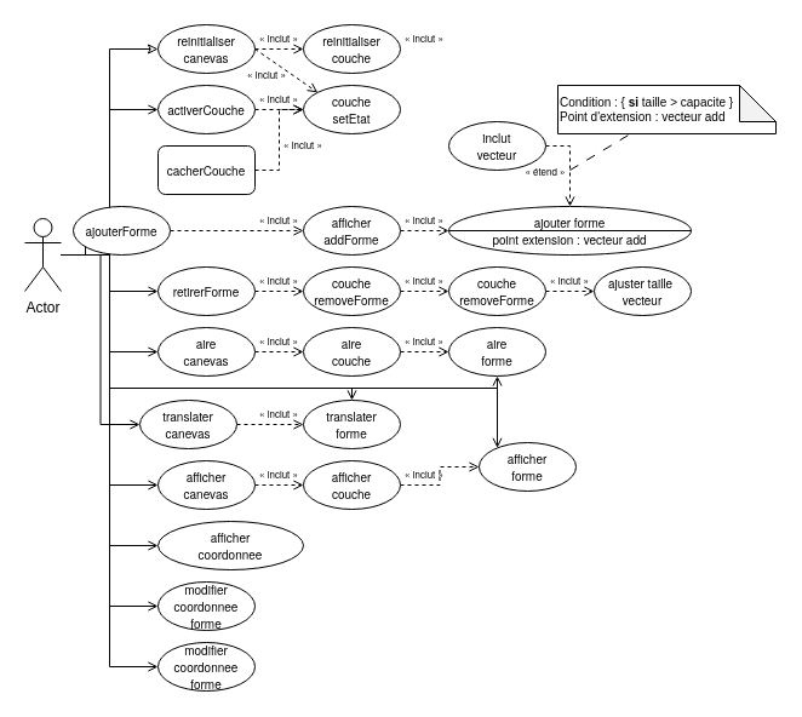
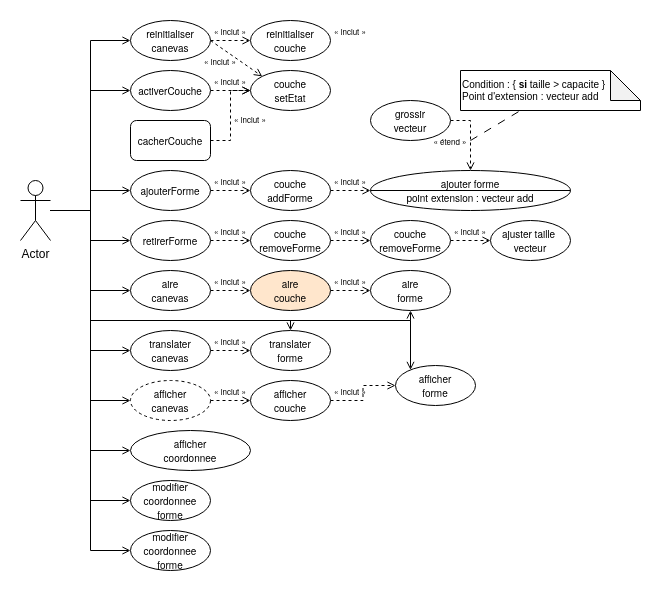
- <mxCell id="2" style="edgeStyle=orthogonalEdgeStyle;rounded=0;orthogonalLoop=1;jettySize=auto;html=1;entryX=0;entryY=0.5;entryDx=0;entryDy=0;fontSize=10;endArrow=classic;endFill=0;" parent="1" source="15" target="18" edge="1"><mxGeometry relative="1" as="geometry" /></mxCell>
+ <mxCell id="2" style="edgeStyle=orthogonalEdgeStyle;rounded=0;orthogonalLoop=1;jettySize=auto;html=1;entryX=0;entryY=0.5;entryDx=0;entryDy=0;fontSize=10;endArrow=open;endFill=0;" parent="1" source="15" target="18" edge="1"><mxGeometry relative="1" as="geometry" /></mxCell>
- <mxCell id="72" value="&lt;font size=&quot;1&quot; style=&quot;&quot;&gt;&lt;p style=&quot;margin: 0px; font-variant-numeric: normal; font-variant-east-asian: normal; font-stretch: normal; line-height: normal; font-family: &amp;quot;Helvetica Neue&amp;quot;;&quot; class=&quot;p1&quot;&gt;inclut&lt;/p&gt;&lt;p style=&quot;margin: 0px; font-variant-numeric: normal; font-variant-east-asian: normal; font-stretch: normal; line-height: normal; font-family: &amp;quot;Helvetica Neue&amp;quot;;&quot; class=&quot;p1&quot;&gt;vecteur&lt;/p&gt;&lt;/font&gt;" style="ellipse;whiteSpace=wrap;html=1;align=center;" parent="1" vertex="1"><mxGeometry x="370" y="100" width="80" height="40" as="geometry" /></mxCell>
+ <mxCell id="72" value="&lt;font size=&quot;1&quot; style=&quot;&quot;&gt;&lt;p style=&quot;margin: 0px; font-variant-numeric: normal; font-variant-east-asian: normal; font-stretch: normal; line-height: normal; font-family: &amp;quot;Helvetica Neue&amp;quot;;&quot; class=&quot;p1&quot;&gt;grossir&lt;/p&gt;&lt;p style=&quot;margin: 0px; font-variant-numeric: normal; font-variant-east-asian: normal; font-stretch: normal; line-height: normal; font-family: &amp;quot;Helvetica Neue&amp;quot;;&quot; class=&quot;p1&quot;&gt;vecteur&lt;/p&gt;&lt;/font&gt;" style="ellipse;whiteSpace=wrap;html=1;align=center;" parent="1" vertex="1"><mxGeometry x="370" y="100" width="80" height="40" as="geometry" /></mxCell>
- <mxCell id="24" value="&lt;font size=&quot;1&quot; style=&quot;&quot;&gt;&lt;p style=&quot;margin: 0px; font-variant-numeric: normal; font-variant-east-asian: normal; font-stretch: normal; line-height: normal; font-family: &amp;quot;Helvetica Neue&amp;quot;; text-align: start;&quot; class=&quot;p1&quot;&gt;ajouterForme&lt;/p&gt;&lt;/font&gt;" style="ellipse;whiteSpace=wrap;html=1;" parent="1" vertex="1"><mxGeometry x="60" y="170" width="80" height="40" as="geometry" /></mxCell>
+ <mxCell id="24" value="&lt;font size=&quot;1&quot; style=&quot;&quot;&gt;&lt;p style=&quot;margin: 0px; font-variant-numeric: normal; font-variant-east-asian: normal; font-stretch: normal; line-height: normal; font-family: &amp;quot;Helvetica Neue&amp;quot;; text-align: start;&quot; class=&quot;p1&quot;&gt;ajouterForme&lt;/p&gt;&lt;/font&gt;" style="ellipse;whiteSpace=wrap;html=1;" parent="1" vertex="1"><mxGeometry x="130" y="170" width="80" height="40" as="geometry" /></mxCell>
- <mxCell id="36" value="&lt;font size=&quot;1&quot; style=&quot;&quot;&gt;&lt;p style=&quot;margin: 0px; font-variant-numeric: normal; font-variant-east-asian: normal; font-stretch: normal; line-height: normal; font-family: &amp;quot;Helvetica Neue&amp;quot;;&quot; class=&quot;p1&quot;&gt;afficher&lt;/p&gt;&lt;p style=&quot;margin: 0px; font-variant-numeric: normal; font-variant-east-asian: normal; font-stretch: normal; line-height: normal; font-family: &amp;quot;Helvetica Neue&amp;quot;;&quot; class=&quot;p1&quot;&gt;addForme&lt;/p&gt;&lt;/font&gt;" style="ellipse;whiteSpace=wrap;html=1;align=center;" parent="1" vertex="1"><mxGeometry x="250" y="170" width="80" height="40" as="geometry" /></mxCell>
+ <mxCell id="36" value="&lt;font size=&quot;1&quot; style=&quot;&quot;&gt;&lt;p style=&quot;margin: 0px; font-variant-numeric: normal; font-variant-east-asian: normal; font-stretch: normal; line-height: normal; font-family: &amp;quot;Helvetica Neue&amp;quot;;&quot; class=&quot;p1&quot;&gt;couche&lt;/p&gt;&lt;p style=&quot;margin: 0px; font-variant-numeric: normal; font-variant-east-asian: normal; font-stretch: normal; line-height: normal; font-family: &amp;quot;Helvetica Neue&amp;quot;;&quot; class=&quot;p1&quot;&gt;addForme&lt;/p&gt;&lt;/font&gt;" style="ellipse;whiteSpace=wrap;html=1;align=center;" parent="1" vertex="1"><mxGeometry x="250" y="170" width="80" height="40" as="geometry" /></mxCell>
- <mxCell id="45" value="&lt;font size=&quot;1&quot; style=&quot;&quot;&gt;&lt;p style=&quot;margin: 0px; font-variant-numeric: normal; font-variant-east-asian: normal; font-stretch: normal; line-height: normal; font-family: &amp;quot;Helvetica Neue&amp;quot;;&quot; class=&quot;p1&quot;&gt;aire&lt;/p&gt;&lt;p style=&quot;margin: 0px; font-variant-numeric: normal; font-variant-east-asian: normal; font-stretch: normal; line-height: normal; font-family: &amp;quot;Helvetica Neue&amp;quot;;&quot; class=&quot;p1&quot;&gt;couche&lt;/p&gt;&lt;/font&gt;" style="ellipse;whiteSpace=wrap;html=1;align=center;" parent="1" vertex="1"><mxGeometry x="250" y="270" width="80" height="40" as="geometry" /></mxCell>
+ <mxCell id="45" value="&lt;font size=&quot;1&quot; style=&quot;&quot;&gt;&lt;p style=&quot;margin: 0px; font-variant-numeric: normal; font-variant-east-asian: normal; font-stretch: normal; line-height: normal; font-family: &amp;quot;Helvetica Neue&amp;quot;;&quot; class=&quot;p1&quot;&gt;aire&lt;/p&gt;&lt;p style=&quot;margin: 0px; font-variant-numeric: normal; font-variant-east-asian: normal; font-stretch: normal; line-height: normal; font-family: &amp;quot;Helvetica Neue&amp;quot;;&quot; class=&quot;p1&quot;&gt;couche&lt;/p&gt;&lt;/font&gt;" style="ellipse;whiteSpace=wrap;html=1;align=center;fillColor=#ffe6cc;" parent="1" vertex="1"><mxGeometry x="250" y="270" width="80" height="40" as="geometry" /></mxCell>
- <mxCell id="30" value="&lt;font size=&quot;1&quot; style=&quot;&quot;&gt;&lt;p style=&quot;margin: 0px; font-variant-numeric: normal; font-variant-east-asian: normal; font-stretch: normal; line-height: normal; font-family: &amp;quot;Helvetica Neue&amp;quot;;&quot; class=&quot;p1&quot;&gt;translater&lt;/p&gt;&lt;p style=&quot;margin: 0px; font-variant-numeric: normal; font-variant-east-asian: normal; font-stretch: normal; line-height: normal; font-family: &amp;quot;Helvetica Neue&amp;quot;;&quot; class=&quot;p1&quot;&gt;canevas&lt;/p&gt;&lt;/font&gt;" style="ellipse;whiteSpace=wrap;html=1;align=center;" parent="1" vertex="1"><mxGeometry x="115" y="330" width="80" height="40" as="geometry" /></mxCell>
+ <mxCell id="30" value="&lt;font size=&quot;1&quot; style=&quot;&quot;&gt;&lt;p style=&quot;margin: 0px; font-variant-numeric: normal; font-variant-east-asian: normal; font-stretch: normal; line-height: normal; font-family: &amp;quot;Helvetica Neue&amp;quot;;&quot; class=&quot;p1&quot;&gt;translater&lt;/p&gt;&lt;p style=&quot;margin: 0px; font-variant-numeric: normal; font-variant-east-asian: normal; font-stretch: normal; line-height: normal; font-family: &amp;quot;Helvetica Neue&amp;quot;;&quot; class=&quot;p1&quot;&gt;canevas&lt;/p&gt;&lt;/font&gt;" style="ellipse;whiteSpace=wrap;html=1;align=center;" parent="1" vertex="1"><mxGeometry x="130" y="330" width="80" height="40" as="geometry" /></mxCell>
- <mxCell id="32" value="&lt;font size=&quot;1&quot; style=&quot;&quot;&gt;&lt;p style=&quot;margin: 0px; font-variant-numeric: normal; font-variant-east-asian: normal; font-stretch: normal; line-height: normal; font-family: &amp;quot;Helvetica Neue&amp;quot;;&quot; class=&quot;p1&quot;&gt;afficher&lt;/p&gt;&lt;p style=&quot;margin: 0px; font-variant-numeric: normal; font-variant-east-asian: normal; font-stretch: normal; line-height: normal; font-family: &amp;quot;Helvetica Neue&amp;quot;;&quot; class=&quot;p1&quot;&gt;canevas&lt;/p&gt;&lt;/font&gt;" style="ellipse;whiteSpace=wrap;html=1;align=center;" parent="1" vertex="1"><mxGeometry x="130" y="380" width="80" height="40" as="geometry" /></mxCell>
+ <mxCell id="32" value="&lt;font size=&quot;1&quot; style=&quot;&quot;&gt;&lt;p style=&quot;margin: 0px; font-variant-numeric: normal; font-variant-east-asian: normal; font-stretch: normal; line-height: normal; font-family: &amp;quot;Helvetica Neue&amp;quot;;&quot; class=&quot;p1&quot;&gt;afficher&lt;/p&gt;&lt;p style=&quot;margin: 0px; font-variant-numeric: normal; font-variant-east-asian: normal; font-stretch: normal; line-height: normal; font-family: &amp;quot;Helvetica Neue&amp;quot;;&quot; class=&quot;p1&quot;&gt;canevas&lt;/p&gt;&lt;/font&gt;" style="ellipse;whiteSpace=wrap;html=1;align=center;dashed=1;" parent="1" vertex="1"><mxGeometry x="130" y="380" width="80" height="40" as="geometry" /></mxCell>
